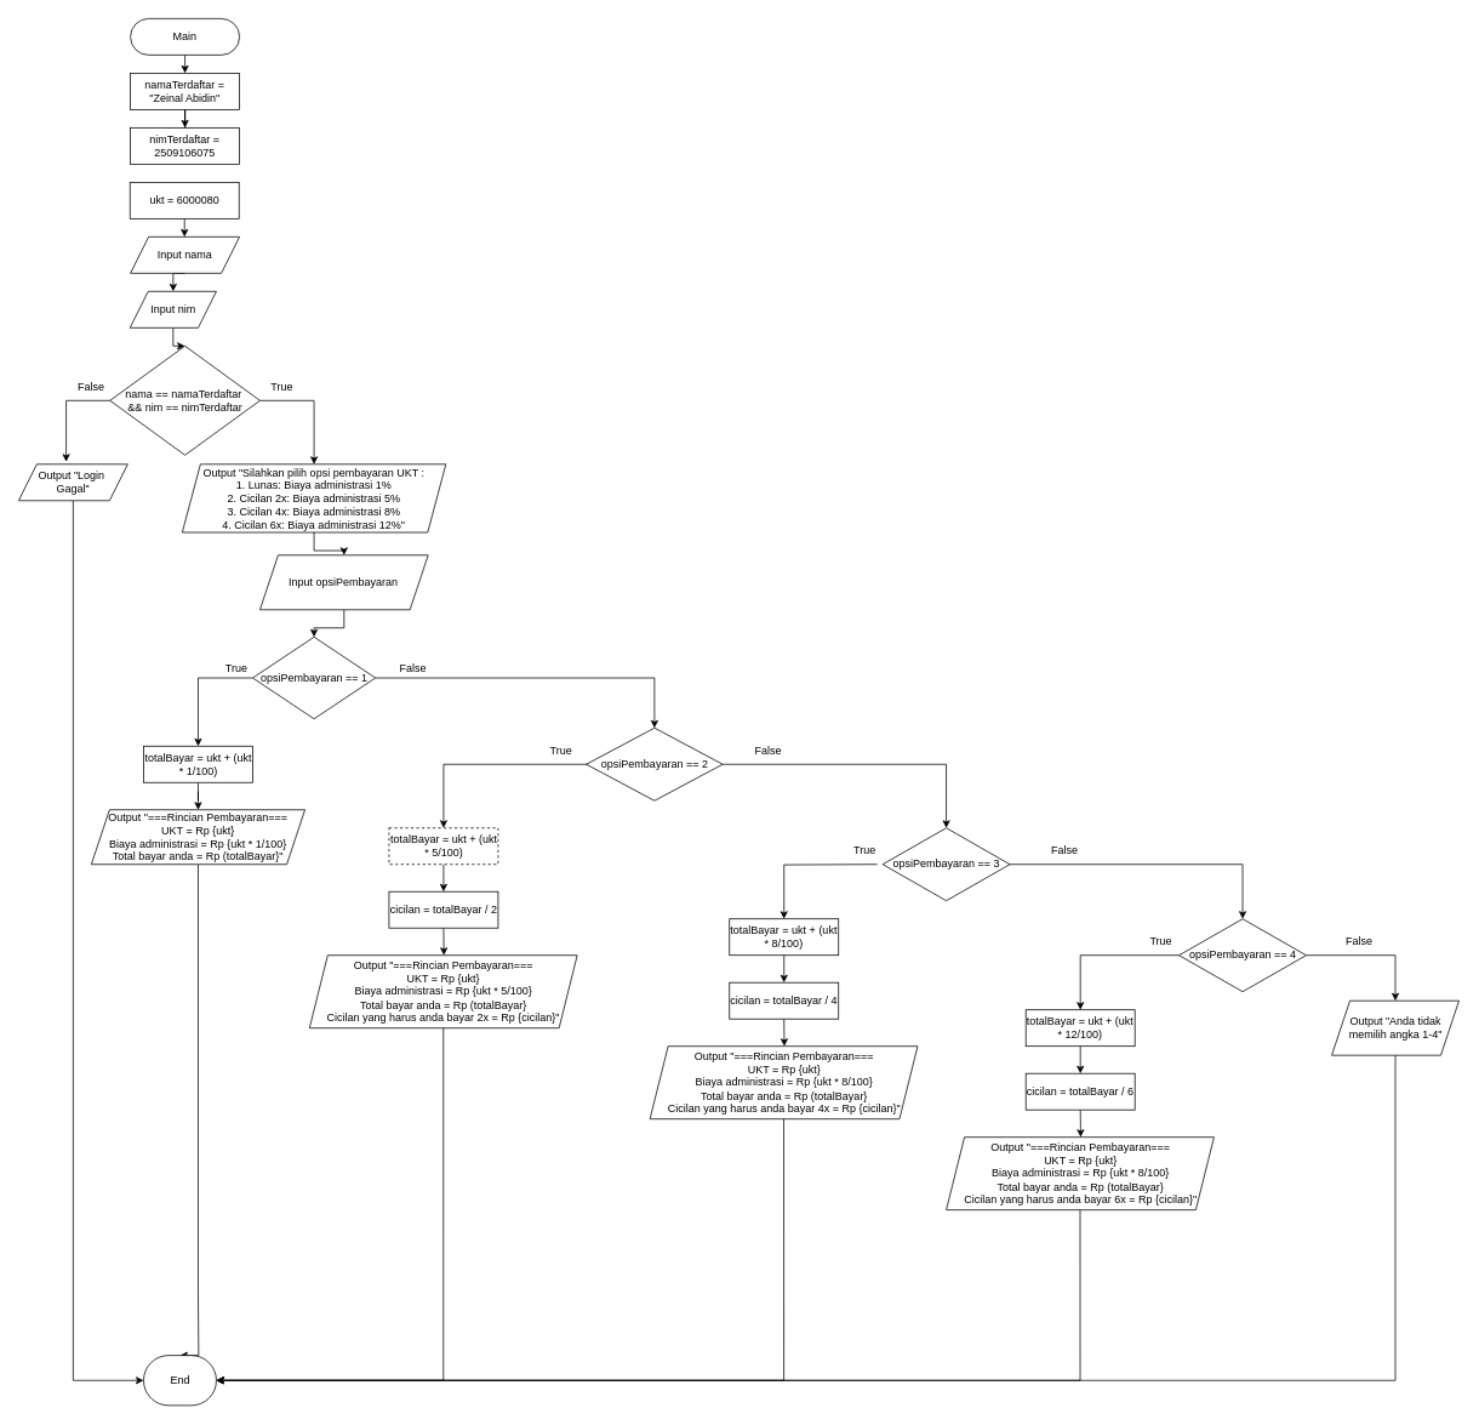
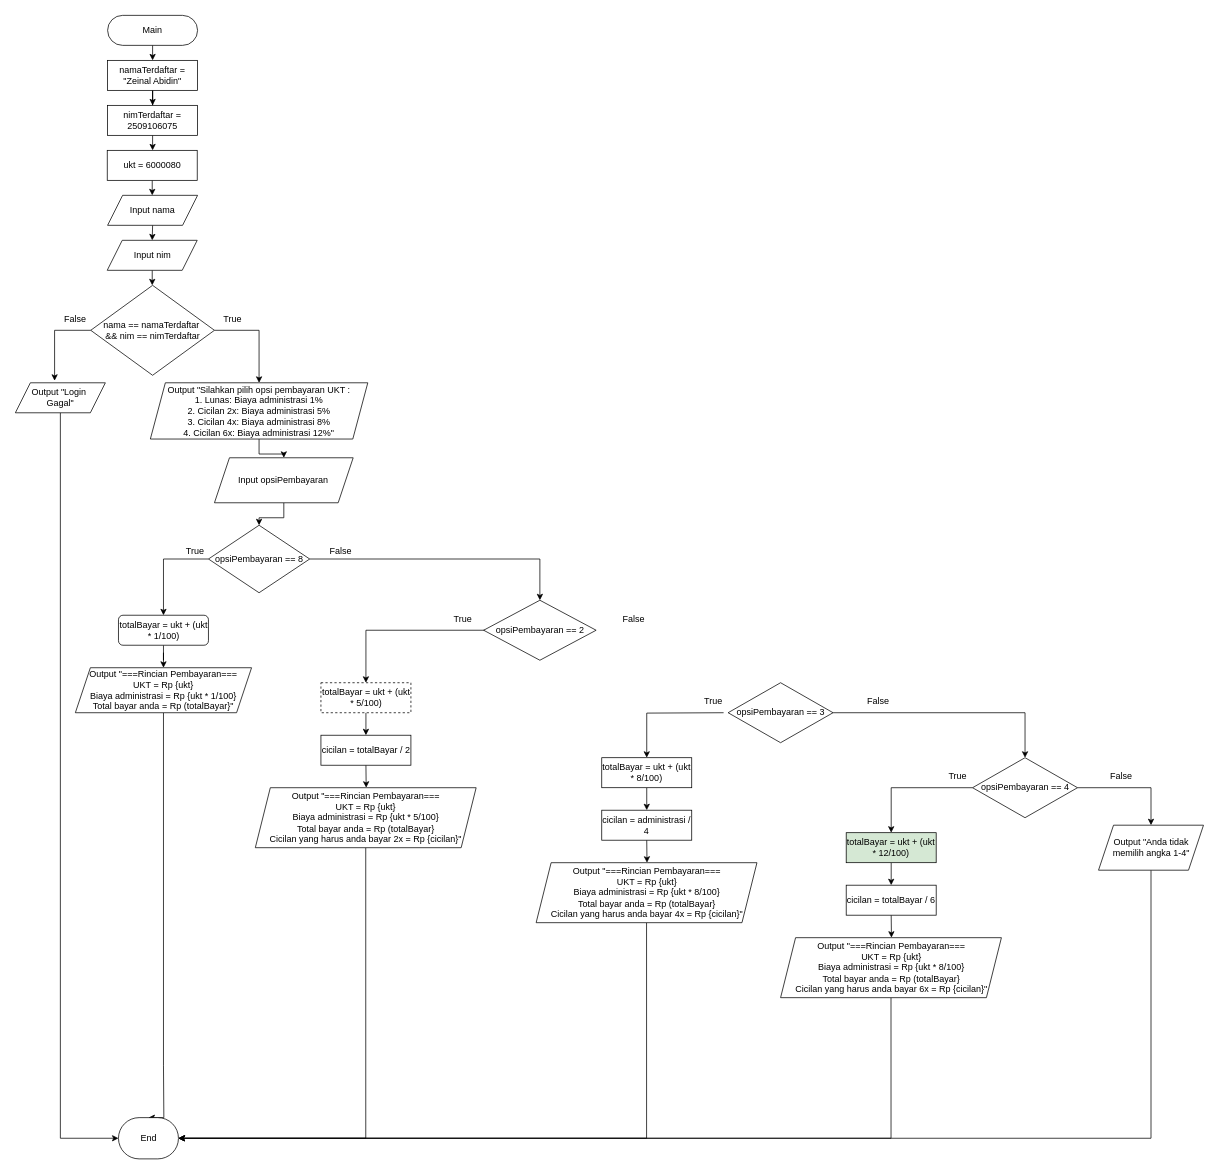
+ <mxCell id="6" style="edgeStyle=orthogonalEdgeStyle;rounded=0;orthogonalLoop=1;jettySize=auto;html=1;exitX=0.5;exitY=1;exitDx=0;exitDy=0;" edge="1" parent="1" source="7" target="9"><mxGeometry relative="1" as="geometry"><mxPoint x="203.091" y="320" as="targetPoint" /></mxGeometry></mxCell>
- <mxCell id="13" value="Input nim" style="shape=parallelogram;perimeter=parallelogramPerimeter;whiteSpace=wrap;html=1;fixedSize=1;" vertex="1" parent="1"><mxGeometry x="142.5" y="320" width="95" height="40" as="geometry" /></mxCell>
+ <mxCell id="13" value="Input nim" style="shape=parallelogram;perimeter=parallelogramPerimeter;whiteSpace=wrap;html=1;fixedSize=1;" vertex="1" parent="1"><mxGeometry x="142.5" y="320" width="120" height="40" as="geometry" /></mxCell>
- <mxCell id="27" value="opsiPembayaran == 1" style="rhombus;whiteSpace=wrap;html=1;" vertex="1" parent="1"><mxGeometry x="277.5" y="700" width="135" height="90" as="geometry" /></mxCell>
+ <mxCell id="27" value="opsiPembayaran == 8" style="rhombus;whiteSpace=wrap;html=1;" vertex="1" parent="1"><mxGeometry x="277.5" y="700" width="135" height="90" as="geometry" /></mxCell>
- <mxCell id="29" value="totalBayar = ukt + (ukt * 1/100)" style="rounded=0;whiteSpace=wrap;html=1;" vertex="1" parent="1"><mxGeometry x="157.5" y="820" width="120" height="40" as="geometry" /></mxCell>
+ <mxCell id="29" value="totalBayar = ukt + (ukt * 1/100)" style="whiteSpace=wrap;html=1;rounded=1;" vertex="1" parent="1"><mxGeometry x="157.5" y="820" width="120" height="40" as="geometry" /></mxCell>
- <mxCell id="35" style="edgeStyle=orthogonalEdgeStyle;rounded=0;orthogonalLoop=1;jettySize=auto;html=1;exitX=1;exitY=0.5;exitDx=0;exitDy=0;" edge="1" parent="1" source="36" target="46"><mxGeometry relative="1" as="geometry"><mxPoint x="884.5" y="910" as="targetPoint" /></mxGeometry></mxCell>
- <mxCell id="54" value="cicilan = totalBayar / 4" style="rounded=0;whiteSpace=wrap;html=1;" vertex="1" parent="1"><mxGeometry x="802" y="1080" width="120" height="40" as="geometry" /></mxCell>
+ <mxCell id="54" value="cicilan = administrasi / 4" style="rounded=0;whiteSpace=wrap;html=1;" vertex="1" parent="1"><mxGeometry x="802" y="1080" width="120" height="40" as="geometry" /></mxCell>
- <mxCell id="61" value="totalBayar = ukt + (ukt * 12/100)" style="rounded=0;whiteSpace=wrap;html=1;" vertex="1" parent="1"><mxGeometry x="1128" y="1110" width="120" height="40" as="geometry" /></mxCell>
+ <mxCell id="61" value="totalBayar = ukt + (ukt * 12/100)" style="rounded=0;whiteSpace=wrap;html=1;fillColor=#d5e8d4;" vertex="1" parent="1"><mxGeometry x="1128" y="1110" width="120" height="40" as="geometry" /></mxCell>
